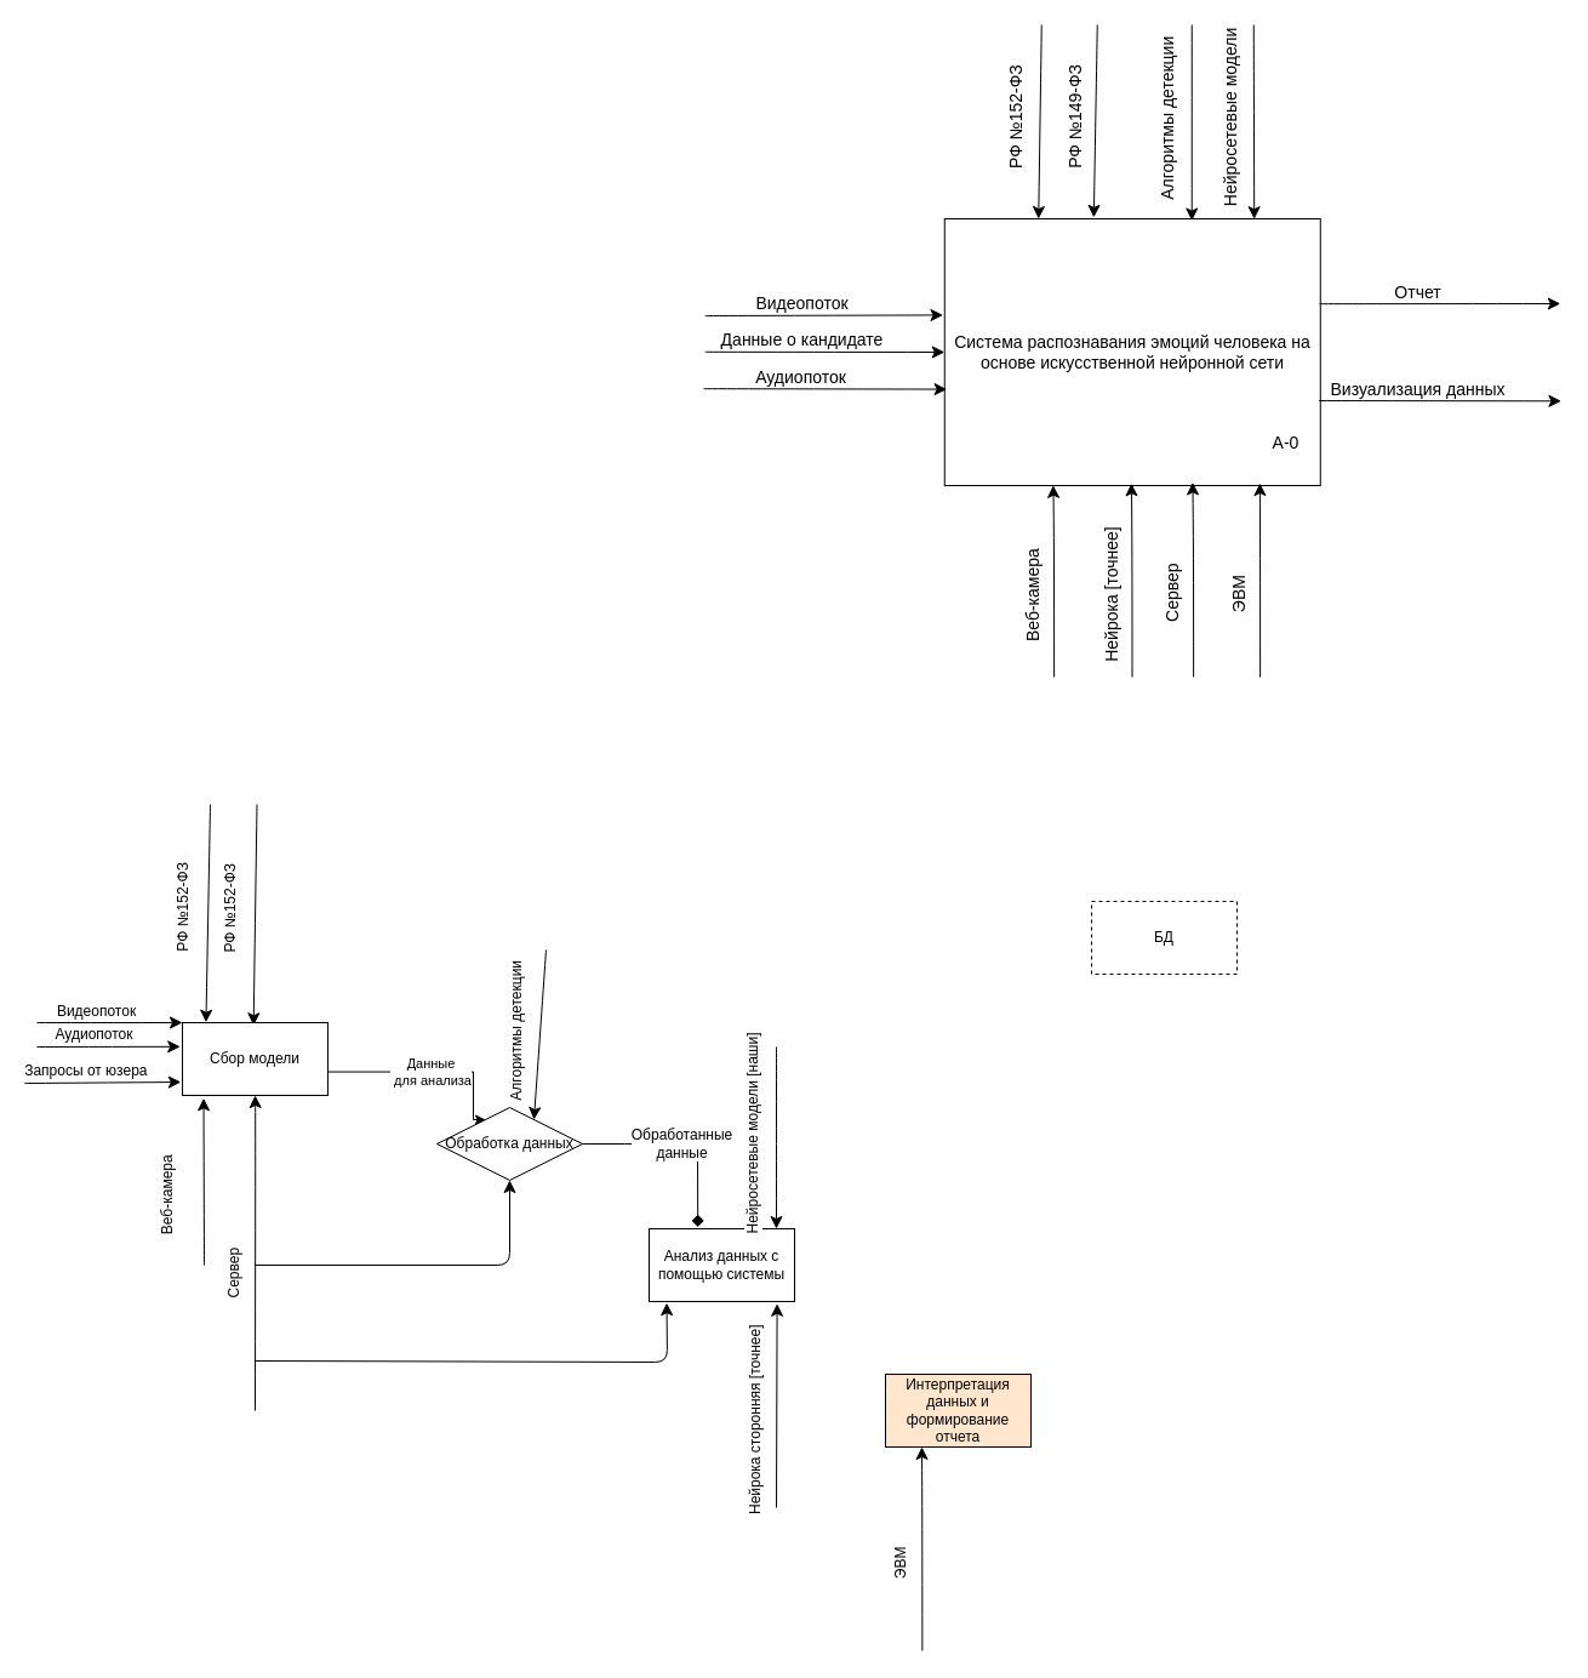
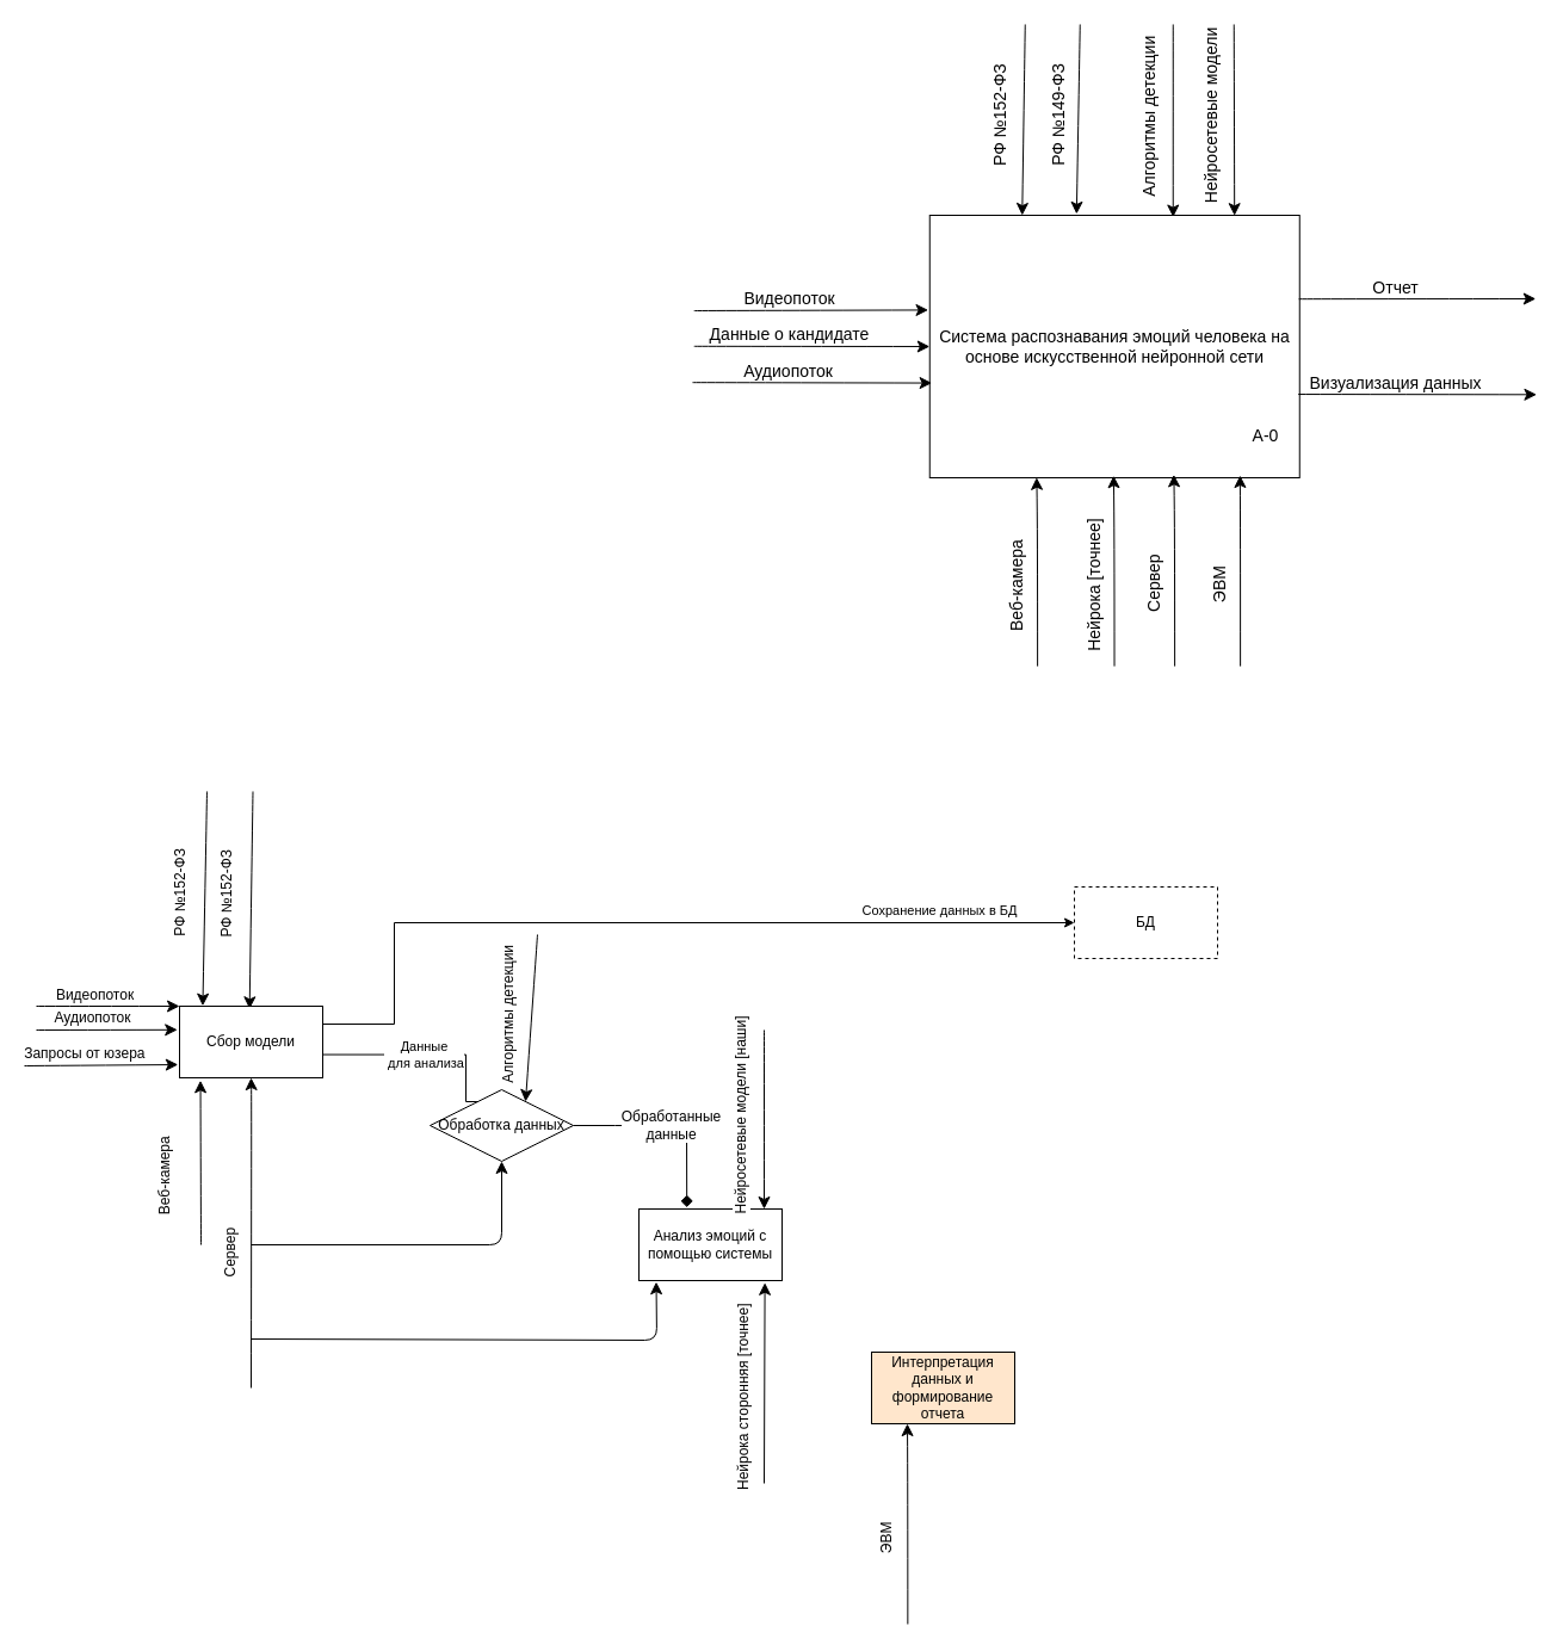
+ <mxCell id="60" value="&lt;div&gt;Сохранение данных в БД&lt;/div&gt;" style="edgeStyle=orthogonalEdgeStyle;rounded=0;orthogonalLoop=1;jettySize=auto;html=1;entryX=0;entryY=0.5;entryDx=0;entryDy=0;exitX=1;exitY=0.25;exitDx=0;exitDy=0;" parent="1" source="61" target="56" edge="1"><mxGeometry x="0.683" y="10" relative="1" as="geometry"><mxPoint x="830.48" y="838" as="targetPoint" /><mxPoint x="280" y="863.4" as="sourcePoint" /><Array as="points"><mxPoint x="330" y="858" /><mxPoint x="330" y="773" /></Array><mxPoint as="offset" /></mxGeometry></mxCell>
- <mxCell id="2" value="&lt;div&gt;Данные&lt;/div&gt;&lt;div&gt;&amp;nbsp;для анализа&lt;/div&gt;" style="edgeStyle=orthogonalEdgeStyle;rounded=0;orthogonalLoop=1;jettySize=auto;html=1;entryX=0.25;entryY=0;entryDx=0;entryDy=0;exitX=1;exitY=0.676;exitDx=0;exitDy=0;exitPerimeter=0;" parent="1" source="61" target="5" edge="1"><mxGeometry relative="1" as="geometry"><mxPoint x="260" y="1074.99" as="sourcePoint" /><Array as="points"><mxPoint x="390" y="884" /></Array></mxGeometry></mxCell>
+ <mxCell id="2" value="&lt;div&gt;Данные&lt;/div&gt;&lt;div&gt;&amp;nbsp;для анализа&lt;/div&gt;" style="edgeStyle=orthogonalEdgeStyle;rounded=0;orthogonalLoop=1;jettySize=auto;html=1;entryX=0.25;entryY=0;entryDx=0;entryDy=0;exitX=1;exitY=0.676;exitDx=0;exitDy=0;exitPerimeter=0;endArrow=none;" parent="1" source="61" target="5" edge="1"><mxGeometry relative="1" as="geometry"><mxPoint x="260" y="1074.99" as="sourcePoint" /><Array as="points"><mxPoint x="390" y="884" /></Array></mxGeometry></mxCell>
- <mxCell id="6" value="Анализ данных с помощью системы" style="rounded=0;whiteSpace=wrap;html=1;" parent="1" vertex="1"><mxGeometry x="535" y="1013" width="120" height="60" as="geometry" /></mxCell>
+ <mxCell id="6" value="Анализ эмоций с помощью системы" style="rounded=0;whiteSpace=wrap;html=1;" parent="1" vertex="1"><mxGeometry x="535" y="1013" width="120" height="60" as="geometry" /></mxCell>
